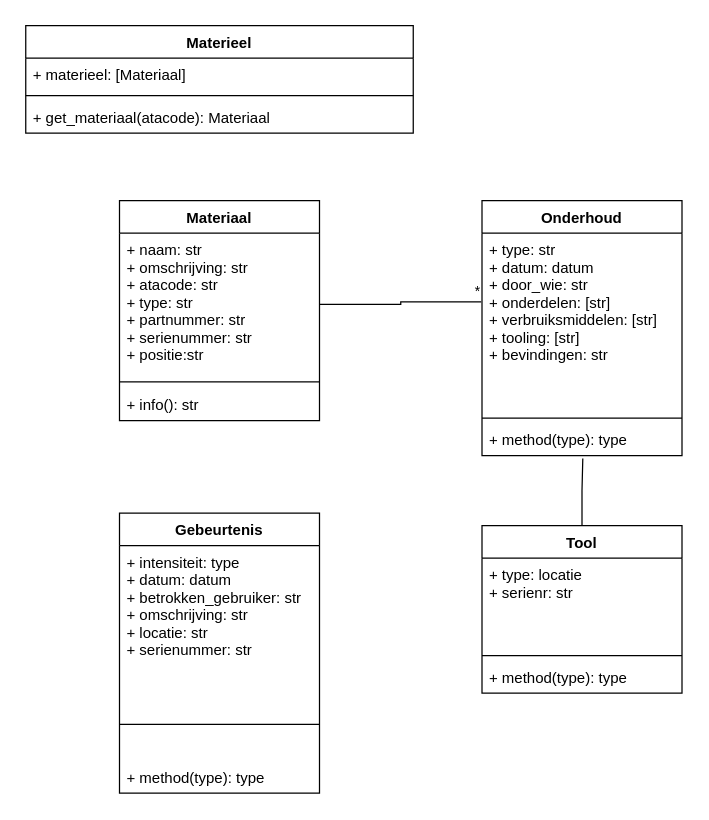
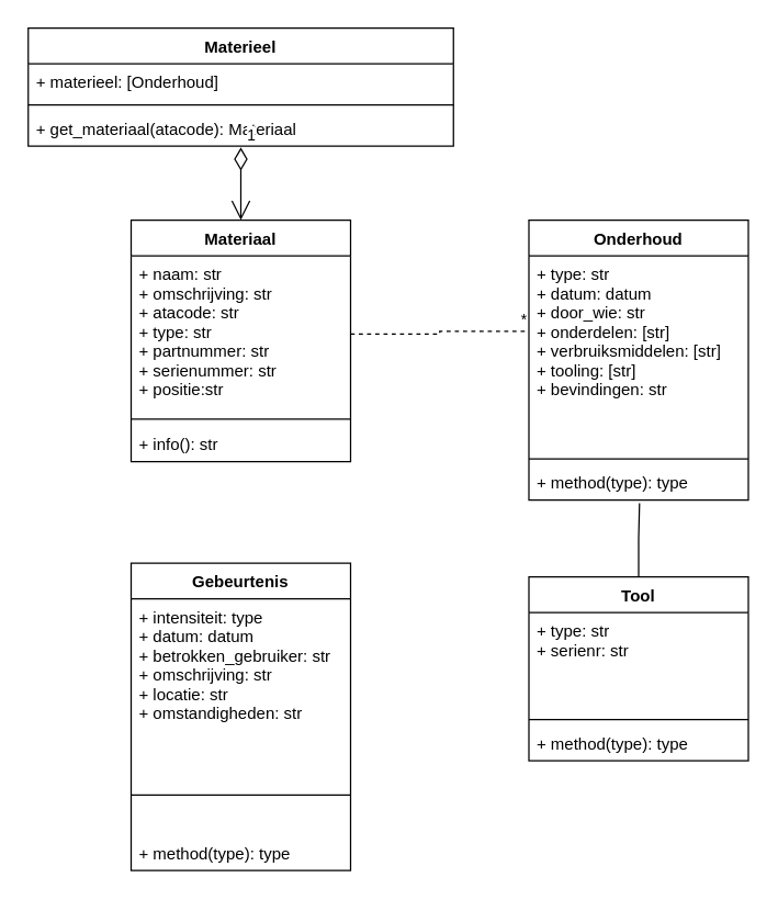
- <mxCell id="22" value="+ materieel: [Materiaal]" style="text;strokeColor=none;fillColor=none;align=left;verticalAlign=top;spacingLeft=4;spacingRight=4;overflow=hidden;rotatable=0;points=[[0,0.5],[1,0.5]];portConstraint=eastwest;" vertex="1" parent="21"><mxGeometry y="26" width="310" height="26" as="geometry" /></mxCell>
+ <mxCell id="22" value="+ materieel: [Onderhoud]" style="text;strokeColor=none;fillColor=none;align=left;verticalAlign=top;spacingLeft=4;spacingRight=4;overflow=hidden;rotatable=0;points=[[0,0.5],[1,0.5]];portConstraint=eastwest;" vertex="1" parent="21"><mxGeometry y="26" width="310" height="26" as="geometry" /></mxCell>
+ <mxCell id="25" value="1" style="endArrow=open;html=1;endSize=12;startArrow=diamondThin;startSize=14;startFill=0;edgeStyle=orthogonalEdgeStyle;align=left;verticalAlign=bottom;rounded=0;exitX=0.5;exitY=1.038;exitDx=0;exitDy=0;exitPerimeter=0;" edge="1" parent="1" source="24" target="2"><mxGeometry x="-1" y="3" relative="1" as="geometry"><mxPoint x="285" y="70" as="sourcePoint" /><mxPoint x="445" y="70" as="targetPoint" /></mxGeometry></mxCell>
- <mxCell id="19" value="" style="endArrow=none;html=1;edgeStyle=orthogonalEdgeStyle;rounded=0;exitX=1;exitY=0.5;exitDx=0;exitDy=0;entryX=-0.004;entryY=0.382;entryDx=0;entryDy=0;entryPerimeter=0;" parent="1" source="3" target="11" edge="1"><mxGeometry relative="1" as="geometry"><mxPoint x="235" y="350" as="sourcePoint" /><mxPoint x="395" y="350" as="targetPoint" /></mxGeometry></mxCell>
+ <mxCell id="19" value="" style="endArrow=none;html=1;edgeStyle=orthogonalEdgeStyle;rounded=0;exitX=1;exitY=0.5;exitDx=0;exitDy=0;entryX=-0.004;entryY=0.382;entryDx=0;entryDy=0;entryPerimeter=0;dashed=1;" parent="1" source="3" target="11" edge="1"><mxGeometry relative="1" as="geometry"><mxPoint x="235" y="350" as="sourcePoint" /><mxPoint x="395" y="350" as="targetPoint" /></mxGeometry></mxCell>
- <mxCell id="7" value="+ intensiteit: type&#10;+ datum: datum&#10;+ betrokken_gebruiker: str&#10;+ omschrijving: str&#10;+ locatie: str&#10;+ serienummer: str" style="text;strokeColor=none;fillColor=none;align=left;verticalAlign=top;spacingLeft=4;spacingRight=4;overflow=hidden;rotatable=0;points=[[0,0.5],[1,0.5]];portConstraint=eastwest;" parent="6" vertex="1"><mxGeometry y="26" width="160" height="114" as="geometry" /></mxCell>
+ <mxCell id="7" value="+ intensiteit: type&#10;+ datum: datum&#10;+ betrokken_gebruiker: str&#10;+ omschrijving: str&#10;+ locatie: str&#10;+ omstandigheden: str" style="text;strokeColor=none;fillColor=none;align=left;verticalAlign=top;spacingLeft=4;spacingRight=4;overflow=hidden;rotatable=0;points=[[0,0.5],[1,0.5]];portConstraint=eastwest;" parent="6" vertex="1"><mxGeometry y="26" width="160" height="114" as="geometry" /></mxCell>
- <mxCell id="15" value="+ type: locatie&#10;+ serienr: str" style="text;strokeColor=none;fillColor=none;align=left;verticalAlign=top;spacingLeft=4;spacingRight=4;overflow=hidden;rotatable=0;points=[[0,0.5],[1,0.5]];portConstraint=eastwest;" parent="14" vertex="1"><mxGeometry y="26" width="160" height="74" as="geometry" /></mxCell>
+ <mxCell id="15" value="+ type: str&#10;+ serienr: str" style="text;strokeColor=none;fillColor=none;align=left;verticalAlign=top;spacingLeft=4;spacingRight=4;overflow=hidden;rotatable=0;points=[[0,0.5],[1,0.5]];portConstraint=eastwest;" parent="14" vertex="1"><mxGeometry y="26" width="160" height="74" as="geometry" /></mxCell>
